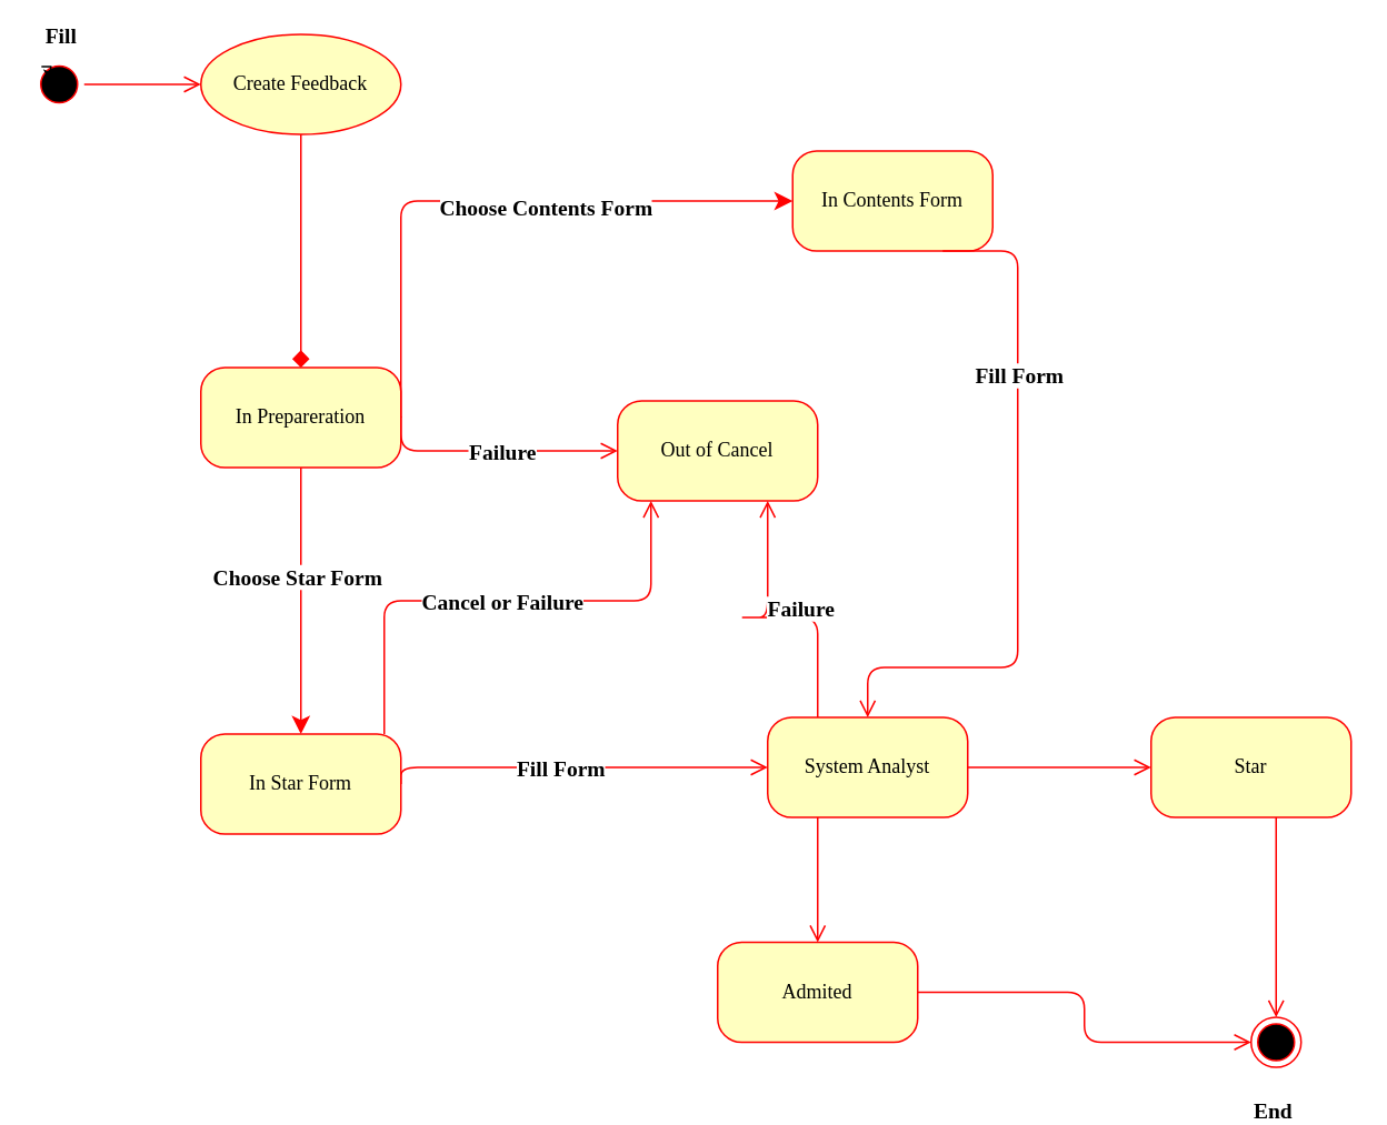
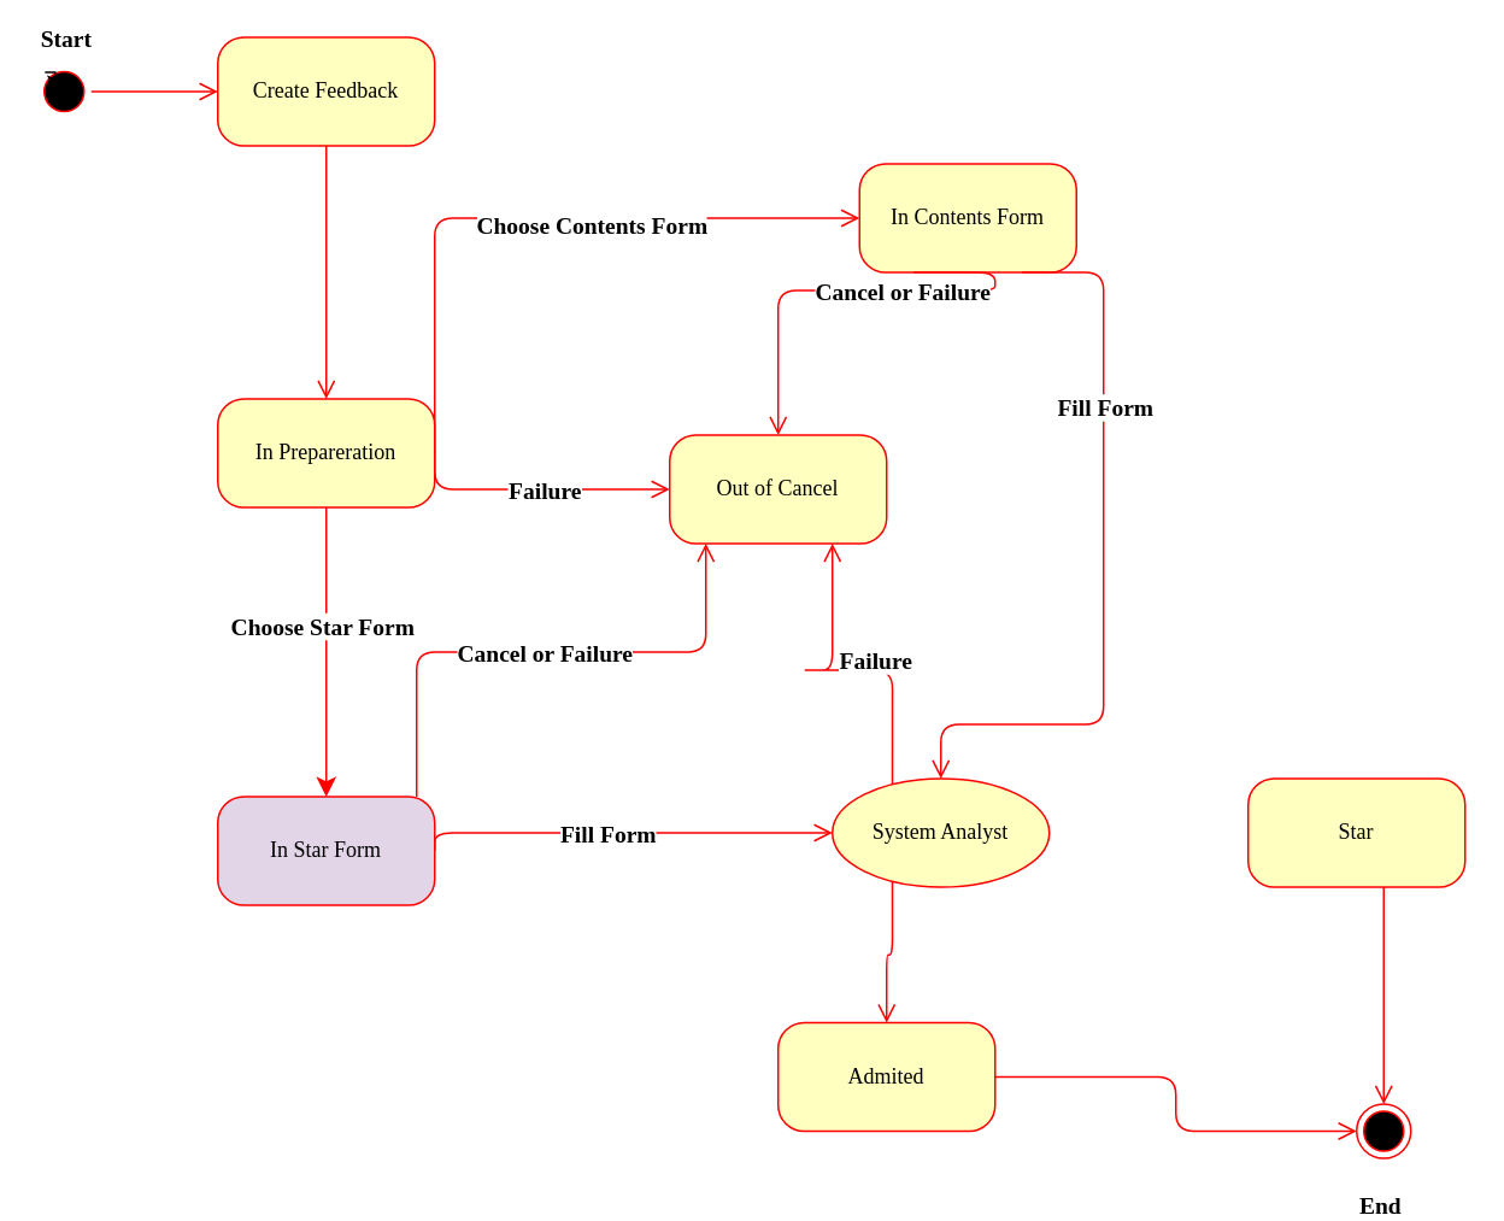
- <mxCell id="24" value="Fill" style="edgeLabel;html=1;align=center;verticalAlign=middle;resizable=0;points=[];fontSize=13;fontFamily=Times New Roman;fontStyle=1" vertex="1" connectable="0" parent="1"><mxGeometry x="35" y="20" as="geometry" /></mxCell>
+ <mxCell id="24" value="Start" style="edgeLabel;html=1;align=center;verticalAlign=middle;resizable=0;points=[];fontSize=13;fontFamily=Times New Roman;fontStyle=1" vertex="1" connectable="0" parent="1"><mxGeometry x="35" y="20" as="geometry" /></mxCell>
- <mxCell id="3" value="Create Feedback" style="ellipse;whiteSpace=wrap;html=1;arcSize=24;fillColor=#ffffc0;strokeColor=#ff0000;shadow=0;comic=0;labelBackgroundColor=none;fontFamily=Verdana;fontSize=12;fontColor=#000000;align=center;" parent="1" vertex="1"><mxGeometry x="120" y="20" width="120" height="60" as="geometry" /></mxCell>
+ <mxCell id="3" value="Create Feedback" style="rounded=1;whiteSpace=wrap;html=1;arcSize=24;fillColor=#ffffc0;strokeColor=#ff0000;shadow=0;comic=0;labelBackgroundColor=none;fontFamily=Verdana;fontSize=12;fontColor=#000000;align=center;" parent="1" vertex="1"><mxGeometry x="120" y="20" width="120" height="60" as="geometry" /></mxCell>
- <mxCell id="11" style="edgeStyle=orthogonalEdgeStyle;html=1;labelBackgroundColor=none;endArrow=classic;endSize=8;strokeColor=#ff0000;fontFamily=Verdana;fontSize=12;align=left;exitX=1;exitY=0.5;exitDx=0;exitDy=0;entryX=0;entryY=0.5;entryDx=0;entryDy=0;" edge="1" parent="1" source="4" target="13"><mxGeometry relative="1" as="geometry"><mxPoint x="190" y="290" as="sourcePoint" /><mxPoint x="380" y="250" as="targetPoint" /><Array as="points"><mxPoint x="240" y="120" /></Array></mxGeometry></mxCell>
+ <mxCell id="11" style="edgeStyle=orthogonalEdgeStyle;html=1;labelBackgroundColor=none;endArrow=open;endSize=8;strokeColor=#ff0000;fontFamily=Verdana;fontSize=12;align=left;exitX=1;exitY=0.5;exitDx=0;exitDy=0;entryX=0;entryY=0.5;entryDx=0;entryDy=0;" edge="1" parent="1" source="4" target="13"><mxGeometry relative="1" as="geometry"><mxPoint x="190" y="290" as="sourcePoint" /><mxPoint x="380" y="250" as="targetPoint" /><Array as="points"><mxPoint x="240" y="120" /></Array></mxGeometry></mxCell>
+ <mxCell id="31" style="edgeStyle=orthogonalEdgeStyle;html=1;labelBackgroundColor=none;endArrow=open;endSize=8;strokeColor=#ff0000;fontFamily=Verdana;fontSize=12;align=left;entryX=0.5;entryY=0;entryDx=0;entryDy=0;exitX=0.25;exitY=1;exitDx=0;exitDy=0;" edge="1" parent="1" source="13" target="28"><mxGeometry relative="1" as="geometry"><mxPoint x="420" y="152" as="sourcePoint" /><mxPoint x="310" y="260" as="targetPoint" /><Array as="points"><mxPoint x="550" y="160" /><mxPoint x="430" y="160" /></Array></mxGeometry></mxCell>
+ <mxCell id="32" value="Cancel or Failure" style="edgeLabel;html=1;align=center;verticalAlign=middle;resizable=0;points=[];fontStyle=1;fontFamily=Times New Roman;fontSize=13;" vertex="1" connectable="0" parent="31"><mxGeometry x="-0.183" y="-3" relative="1" as="geometry"><mxPoint x="-3" y="3" as="offset" /></mxGeometry></mxCell>
- <mxCell id="7" style="edgeStyle=orthogonalEdgeStyle;html=1;labelBackgroundColor=none;endArrow=diamond;endSize=8;strokeColor=#ff0000;fontFamily=Verdana;fontSize=12;align=left;exitX=0.5;exitY=1;exitDx=0;exitDy=0;entryX=0.5;entryY=0;entryDx=0;entryDy=0;" edge="1" parent="1" source="3" target="4"><mxGeometry relative="1" as="geometry"><mxPoint x="390" y="110" as="sourcePoint" /><mxPoint x="170" y="210" as="targetPoint" /><Array as="points" /></mxGeometry></mxCell>
+ <mxCell id="7" style="edgeStyle=orthogonalEdgeStyle;html=1;labelBackgroundColor=none;endArrow=open;endSize=8;strokeColor=#ff0000;fontFamily=Verdana;fontSize=12;align=left;exitX=0.5;exitY=1;exitDx=0;exitDy=0;entryX=0.5;entryY=0;entryDx=0;entryDy=0;" edge="1" parent="1" source="3" target="4"><mxGeometry relative="1" as="geometry"><mxPoint x="390" y="110" as="sourcePoint" /><mxPoint x="170" y="210" as="targetPoint" /><Array as="points" /></mxGeometry></mxCell>
- <mxCell id="16" value="System Analyst" style="rounded=1;whiteSpace=wrap;html=1;arcSize=24;fillColor=#ffffc0;strokeColor=#ff0000;shadow=0;comic=0;labelBackgroundColor=none;fontFamily=Verdana;fontSize=12;fontColor=#000000;align=center;" vertex="1" parent="1"><mxGeometry x="460" y="430" width="120" height="60" as="geometry" /></mxCell>
+ <mxCell id="16" value="System Analyst" style="ellipse;whiteSpace=wrap;html=1;arcSize=24;fillColor=#ffffc0;strokeColor=#ff0000;shadow=0;comic=0;labelBackgroundColor=none;fontFamily=Verdana;fontSize=12;fontColor=#000000;align=center;" vertex="1" parent="1"><mxGeometry x="460" y="430" width="120" height="60" as="geometry" /></mxCell>
- <mxCell id="25" style="edgeStyle=orthogonalEdgeStyle;html=1;labelBackgroundColor=none;endArrow=open;endSize=8;strokeColor=#ff0000;fontFamily=Verdana;fontSize=12;align=left;exitX=1;exitY=0.5;exitDx=0;exitDy=0;entryX=0;entryY=0.5;entryDx=0;entryDy=0;" edge="1" parent="1" target="26" source="16"><mxGeometry relative="1" as="geometry"><mxPoint x="749.5" y="280" as="sourcePoint" /><mxPoint x="749.5" y="400" as="targetPoint" /><Array as="points" /></mxGeometry></mxCell>
- <mxCell id="10" value="In Star Form" style="rounded=1;whiteSpace=wrap;html=1;arcSize=24;fillColor=#ffffc0;strokeColor=#ff0000;shadow=0;comic=0;labelBackgroundColor=none;fontFamily=Verdana;fontSize=12;fontColor=#000000;align=center;" vertex="1" parent="1"><mxGeometry x="120" y="440" width="120" height="60" as="geometry" /></mxCell>
+ <mxCell id="10" value="In Star Form" style="rounded=1;whiteSpace=wrap;html=1;arcSize=24;fillColor=#e1d5e7;strokeColor=#ff0000;shadow=0;comic=0;labelBackgroundColor=none;fontFamily=Verdana;fontSize=12;fontColor=#000000;align=center;" vertex="1" parent="1"><mxGeometry x="120" y="440" width="120" height="60" as="geometry" /></mxCell>
